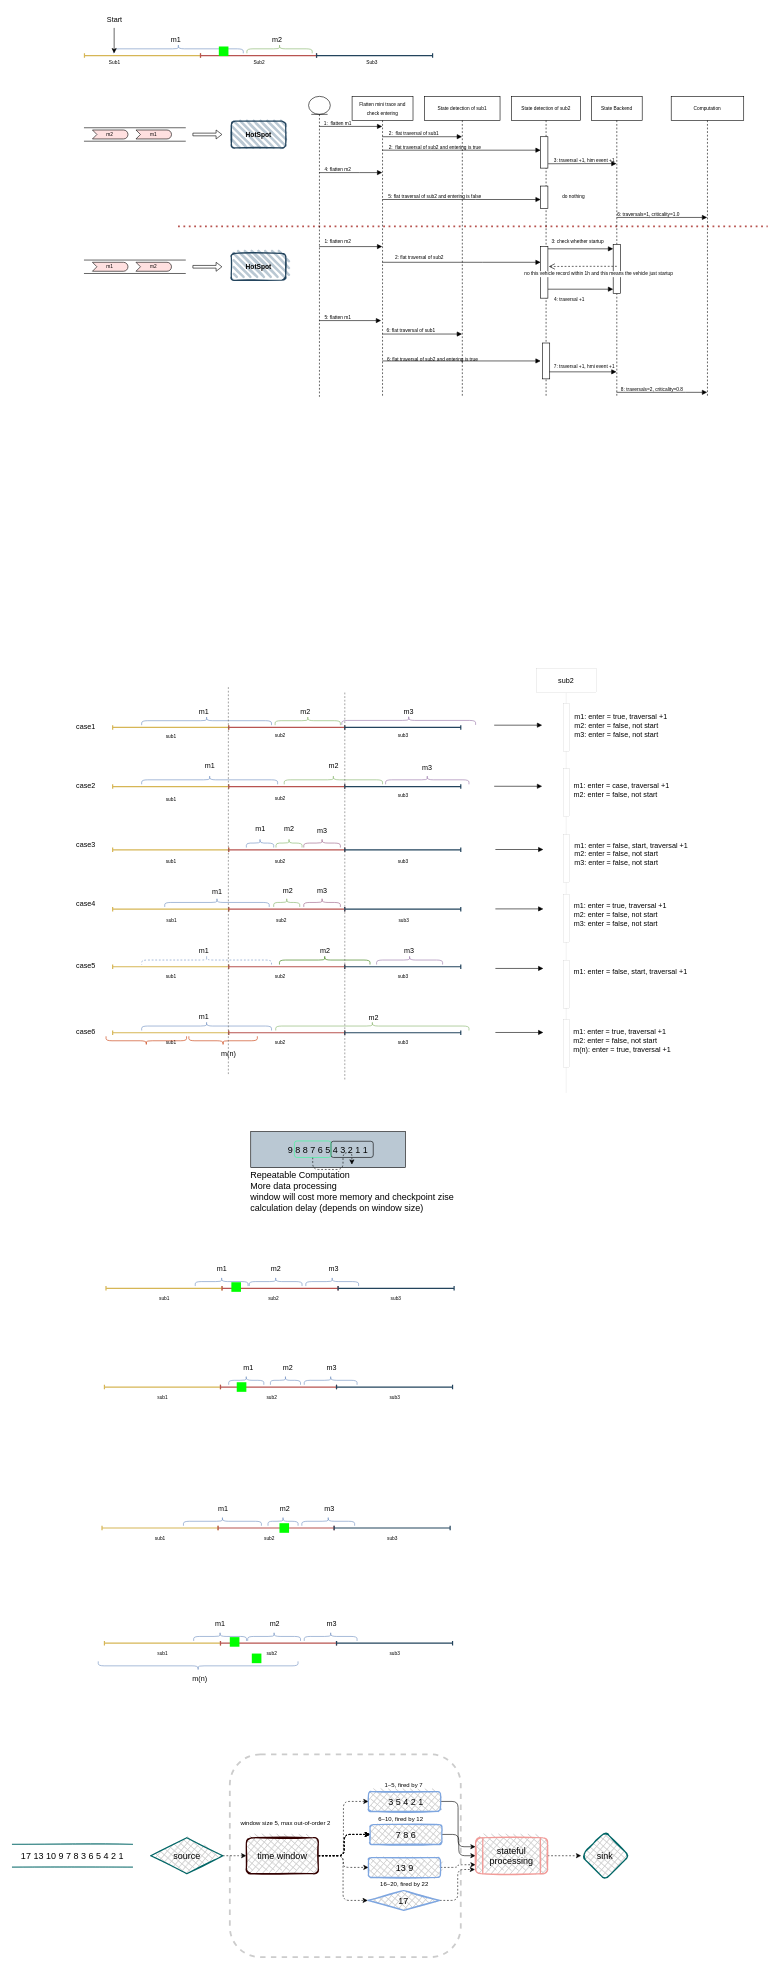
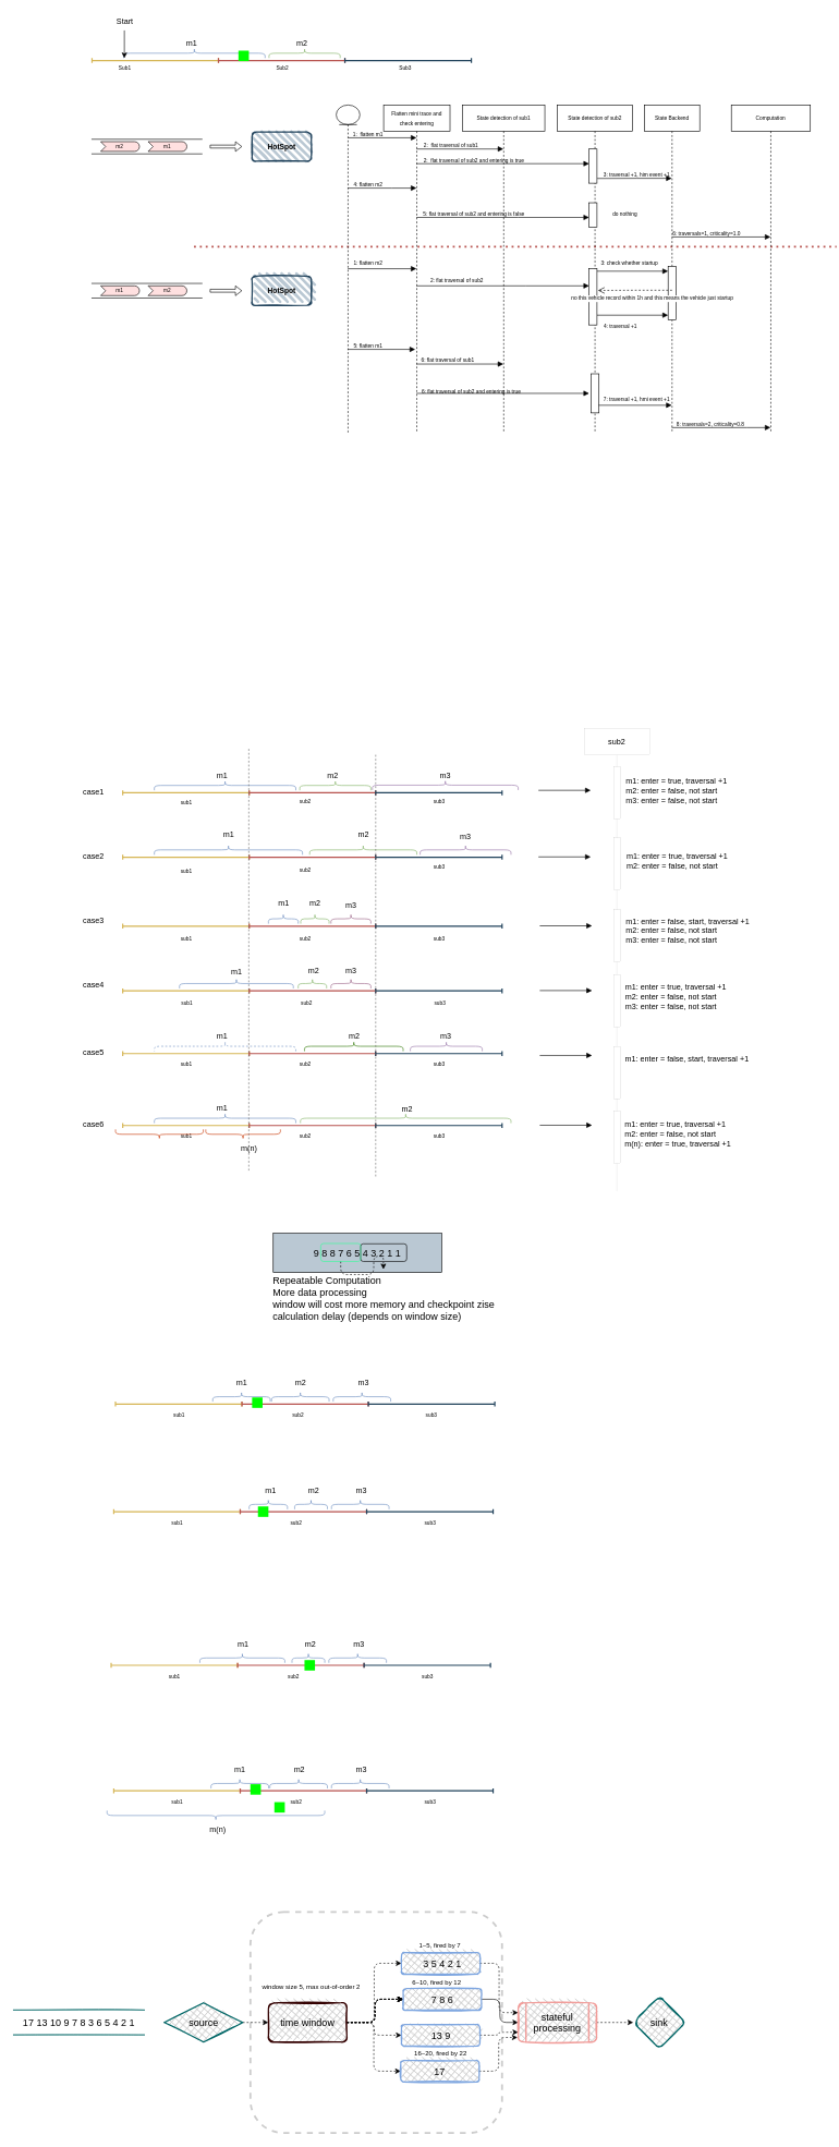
- <mxCell id="170" value="m1: enter = case, traversal +1&lt;br&gt;&lt;div style=&quot;text-align: left;&quot;&gt;&lt;span style=&quot;background-color: initial;&quot;&gt;m2: enter = false, not start&lt;/span&gt;&lt;/div&gt;" style="text;html=1;align=center;verticalAlign=middle;resizable=0;points=[];autosize=1;strokeColor=none;fillColor=none;" parent="1" vertex="1"><mxGeometry x="948" y="1296.57" width="173" height="41" as="geometry" /></mxCell>
+ <mxCell id="170" value="m1: enter = true, traversal +1&lt;br&gt;&lt;div style=&quot;text-align: left;&quot;&gt;&lt;span style=&quot;background-color: initial;&quot;&gt;m2: enter = false, not start&lt;/span&gt;&lt;/div&gt;" style="text;html=1;align=center;verticalAlign=middle;resizable=0;points=[];autosize=1;strokeColor=none;fillColor=none;" parent="1" vertex="1"><mxGeometry x="948" y="1296.57" width="173" height="41" as="geometry" /></mxCell>
- <mxCell id="253" value="" style="edgeStyle=orthogonalEdgeStyle;rounded=1;orthogonalLoop=1;jettySize=auto;html=1;dashed=0;fontSize=15;entryX=0;entryY=0.25;entryDx=0;entryDy=0;" edge="1" parent="1" source="254" target="262"><mxGeometry relative="1" as="geometry" /></mxCell>
+ <mxCell id="253" value="" style="edgeStyle=orthogonalEdgeStyle;rounded=1;orthogonalLoop=1;jettySize=auto;html=1;dashed=1;fontSize=15;entryX=0;entryY=0.25;entryDx=0;entryDy=0;" edge="1" parent="1" source="254" target="262"><mxGeometry relative="1" as="geometry" /></mxCell>
- <mxCell id="260" value="17" style="rhombus;whiteSpace=wrap;html=1;fontSize=15;fillColor=#CCCCCC;strokeColor=#7EA6E0;strokeWidth=2;fillWeight=-1;hachureGap=8;fillStyle=cross-hatch;sketch=1;shadow=0;glass=0;" vertex="1" parent="1"><mxGeometry x="612.32" y="3151" width="120" height="33" as="geometry" /></mxCell>
+ <mxCell id="260" value="17" style="whiteSpace=wrap;html=1;fontSize=15;fillColor=#CCCCCC;strokeColor=#7EA6E0;rounded=1;strokeWidth=2;fillWeight=-1;hachureGap=8;fillStyle=cross-hatch;sketch=1;shadow=0;glass=0;" vertex="1" parent="1"><mxGeometry x="612.32" y="3151" width="120" height="33" as="geometry" /></mxCell>
